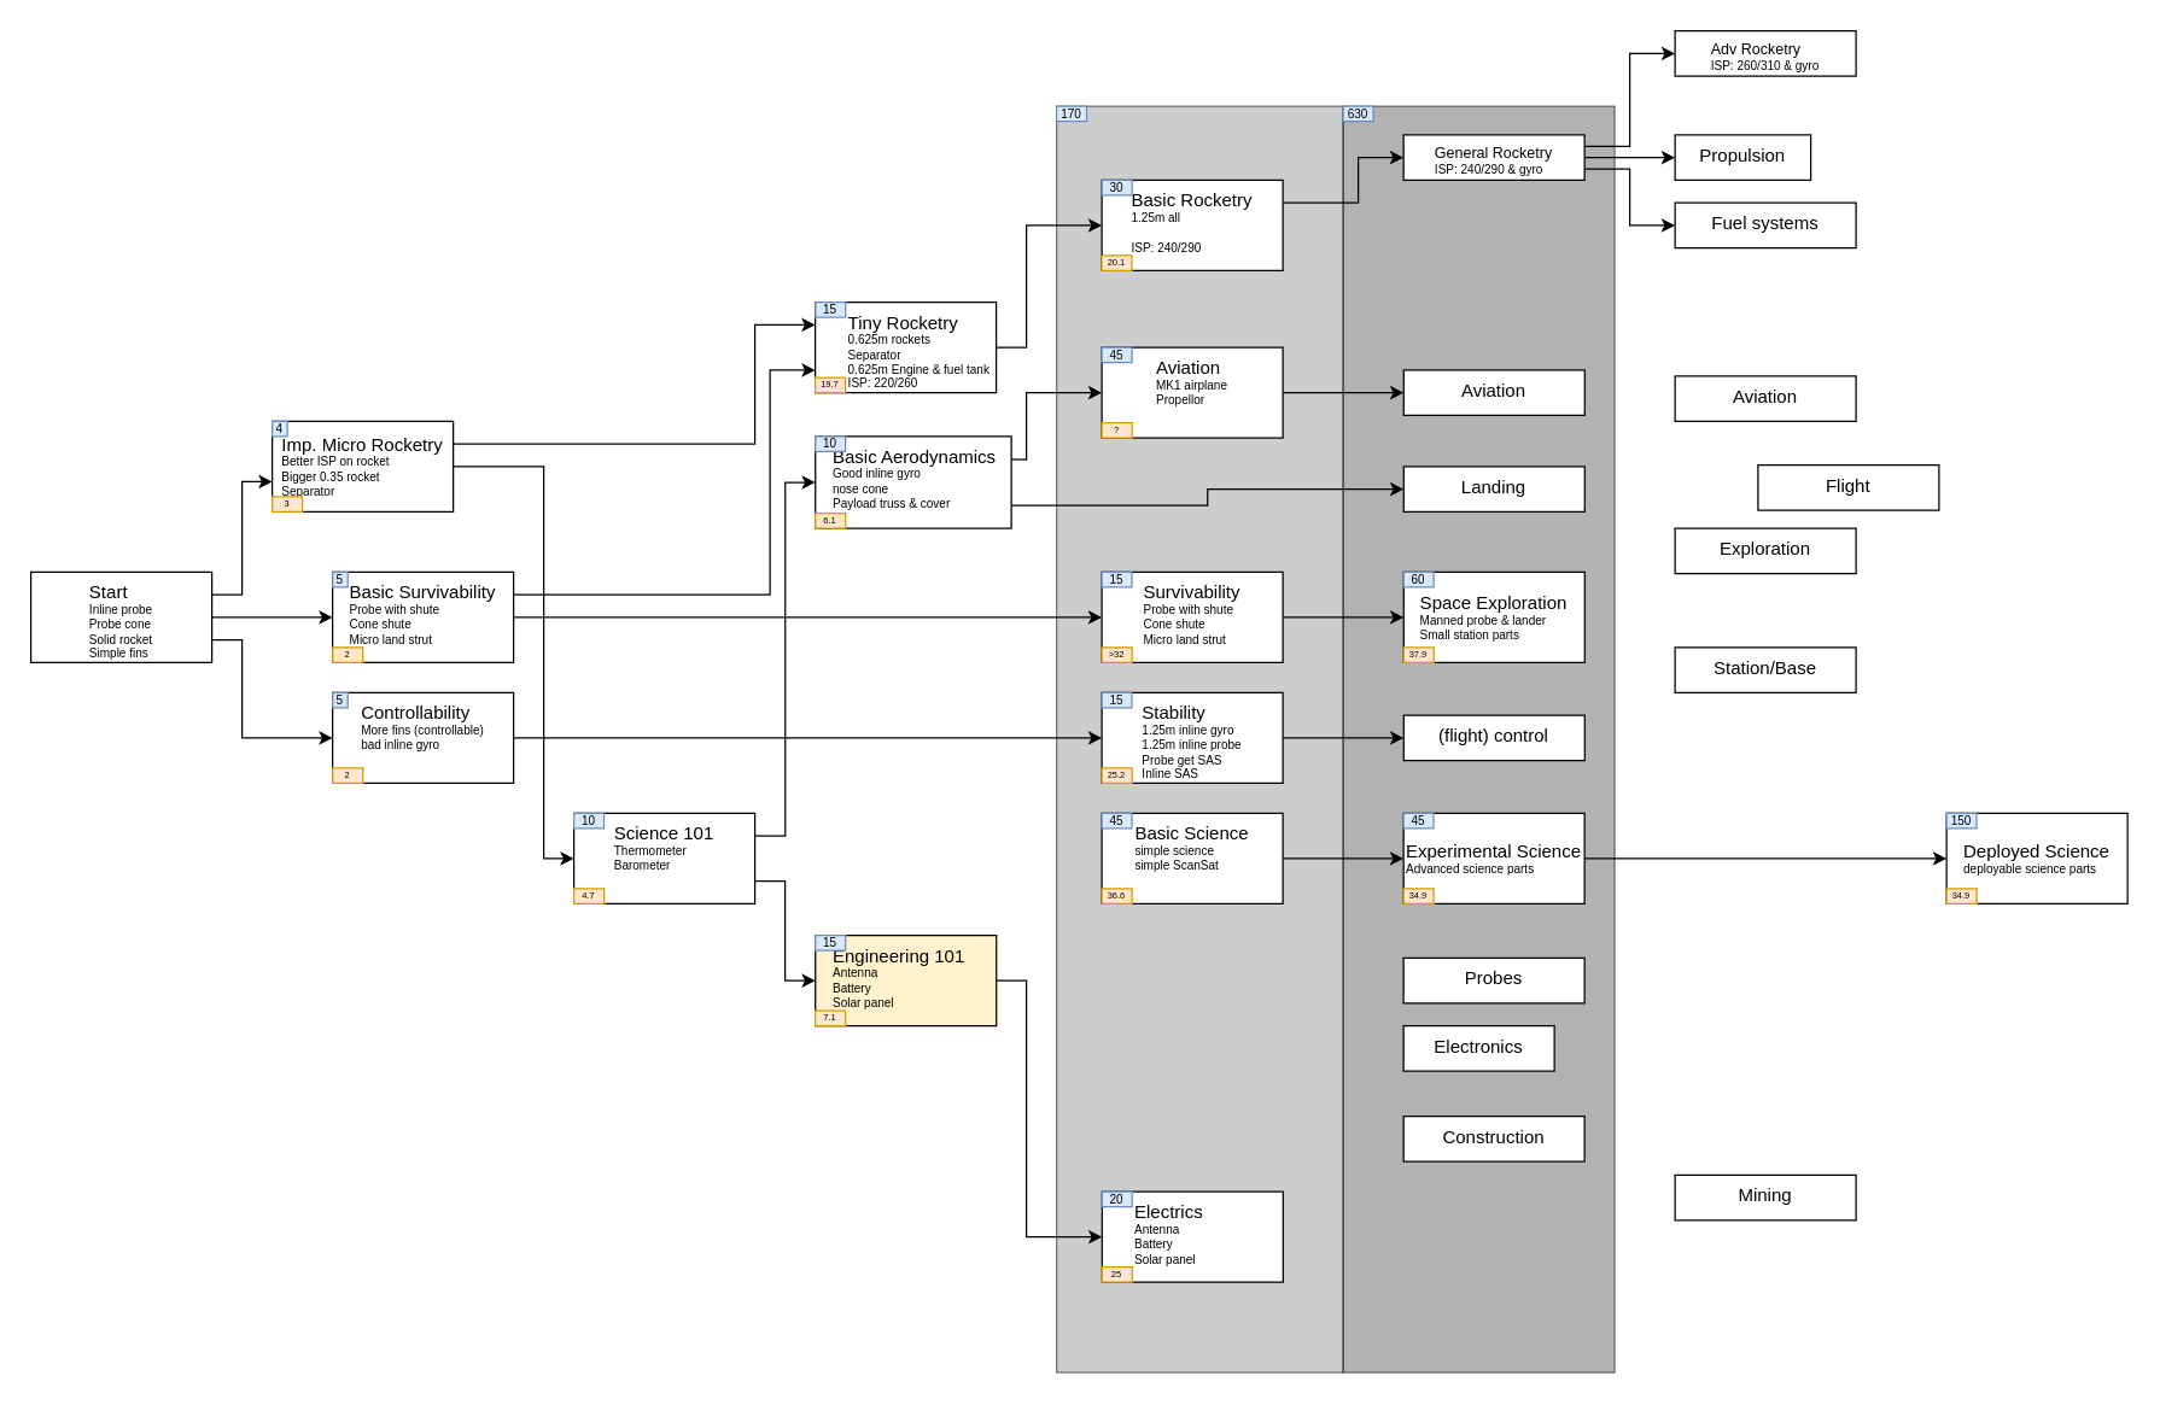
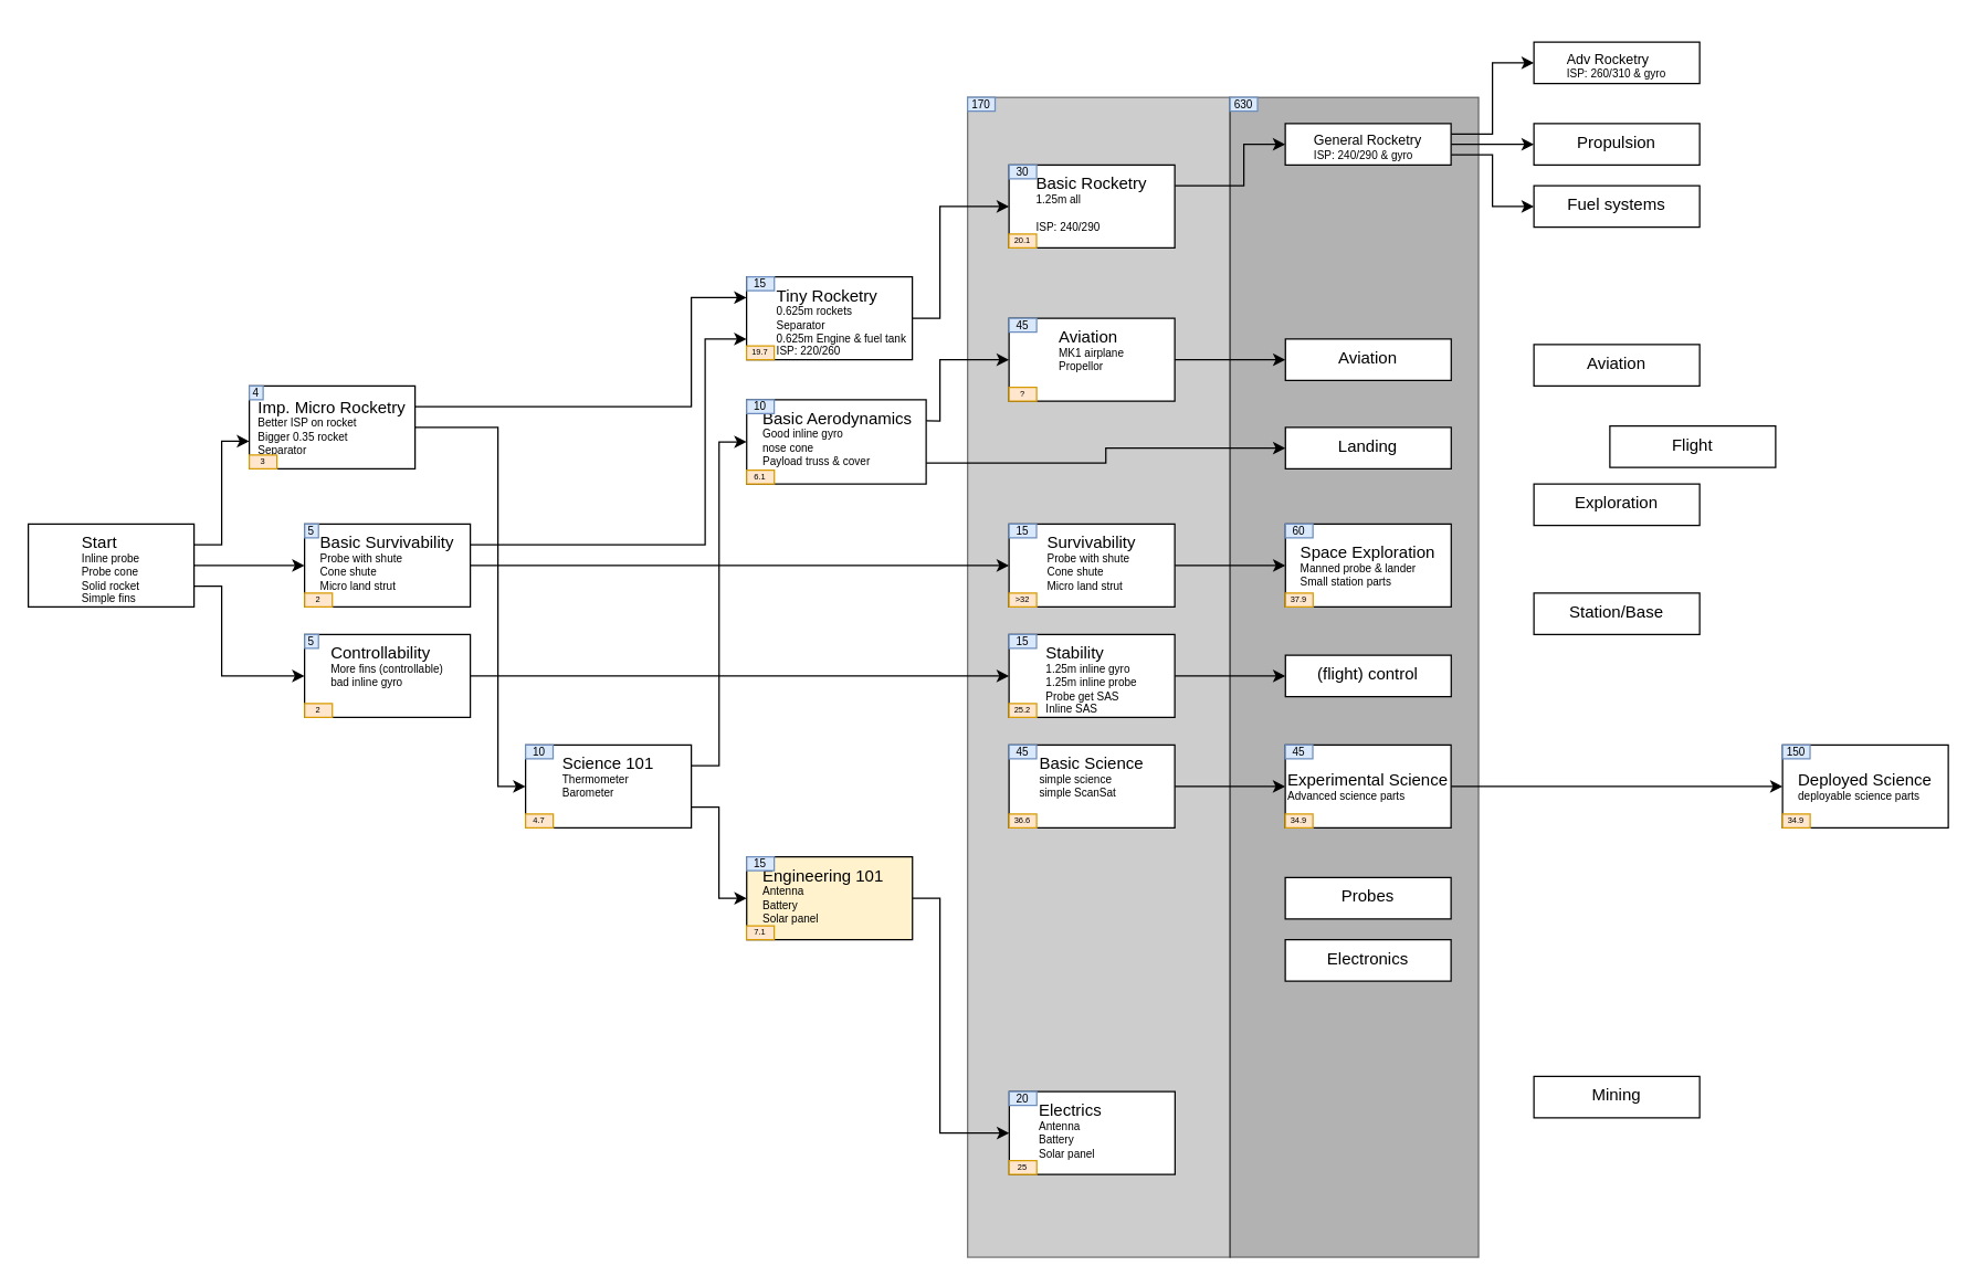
- <mxCell id="52" value="&lt;div style=&quot;text-align: left&quot;&gt;&lt;font style=&quot;font-size: 10px&quot;&gt;Adv Rocketry&lt;/font&gt;&lt;/div&gt;&lt;div style=&quot;text-align: left&quot;&gt;&lt;span&gt;&lt;font style=&quot;font-size: 8px&quot;&gt;IS&lt;/font&gt;&lt;/span&gt;&lt;span&gt;P: 260/310 &amp;amp; gyro&lt;/span&gt;&lt;/div&gt;" style="rounded=0;whiteSpace=wrap;html=1;fontSize=8;verticalAlign=top;" parent="1" vertex="1"><mxGeometry x="1110" y="20" width="120" height="30" as="geometry" /></mxCell>
+ <mxCell id="52" value="&lt;div style=&quot;text-align: left&quot;&gt;&lt;font style=&quot;font-size: 10px&quot;&gt;Adv Rocketry&lt;/font&gt;&lt;/div&gt;&lt;div style=&quot;text-align: left&quot;&gt;&lt;span&gt;&lt;font style=&quot;font-size: 8px&quot;&gt;IS&lt;/font&gt;&lt;/span&gt;&lt;span&gt;P: 260/310 &amp;amp; gyro&lt;/span&gt;&lt;/div&gt;" style="rounded=0;whiteSpace=wrap;html=1;fontSize=8;verticalAlign=top;" parent="1" vertex="1"><mxGeometry x="1110" y="30" width="120" height="30" as="geometry" /></mxCell>
- <mxCell id="35" value="&lt;div style=&quot;text-align: left&quot;&gt;&lt;span style=&quot;font-size: 12px&quot;&gt;Propulsion&lt;/span&gt;&lt;/div&gt;" style="rounded=0;whiteSpace=wrap;html=1;fontSize=8;verticalAlign=top;" parent="1" vertex="1"><mxGeometry x="1110" y="89" width="90" height="30" as="geometry" /></mxCell>
+ <mxCell id="35" value="&lt;div style=&quot;text-align: left&quot;&gt;&lt;span style=&quot;font-size: 12px&quot;&gt;Propulsion&lt;/span&gt;&lt;/div&gt;" style="rounded=0;whiteSpace=wrap;html=1;fontSize=8;verticalAlign=top;" parent="1" vertex="1"><mxGeometry x="1110" y="89" width="120" height="30" as="geometry" /></mxCell>
- <mxCell id="40" value="&lt;div style=&quot;text-align: left&quot;&gt;&lt;span style=&quot;font-size: 12px&quot;&gt;Electronics&lt;/span&gt;&lt;/div&gt;" style="rounded=0;whiteSpace=wrap;html=1;fontSize=8;verticalAlign=top;" parent="1" vertex="1"><mxGeometry x="930" y="680" width="100" height="30" as="geometry" /></mxCell>
+ <mxCell id="40" value="&lt;div style=&quot;text-align: left&quot;&gt;&lt;span style=&quot;font-size: 12px&quot;&gt;Electronics&lt;/span&gt;&lt;/div&gt;" style="rounded=0;whiteSpace=wrap;html=1;fontSize=8;verticalAlign=top;" parent="1" vertex="1"><mxGeometry x="930" y="680" width="120" height="30" as="geometry" /></mxCell>
- <mxCell id="37" value="&lt;div style=&quot;text-align: left&quot;&gt;&lt;span style=&quot;font-size: 12px&quot;&gt;Construction&lt;/span&gt;&lt;/div&gt;" style="rounded=0;whiteSpace=wrap;html=1;fontSize=8;verticalAlign=top;" parent="1" vertex="1"><mxGeometry x="930" y="740" width="120" height="30" as="geometry" /></mxCell>
